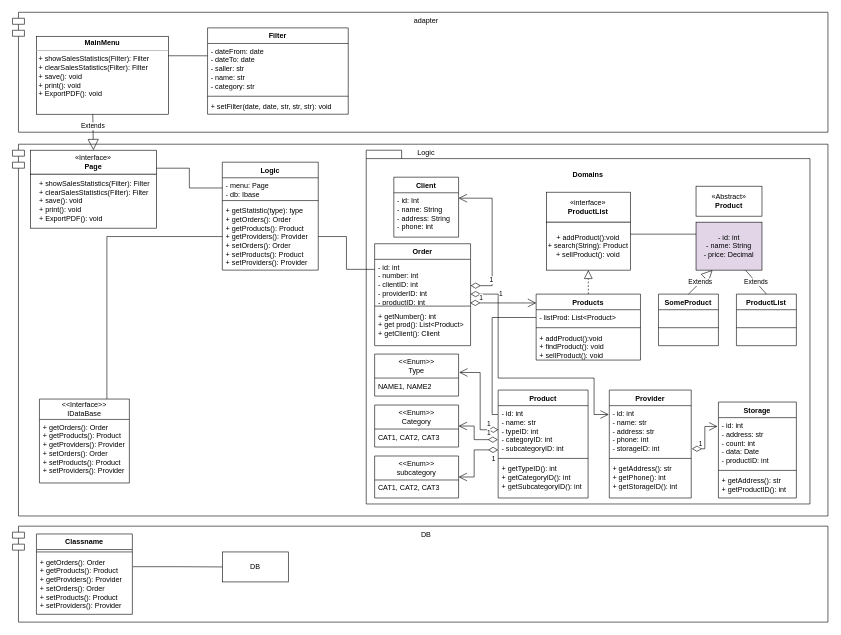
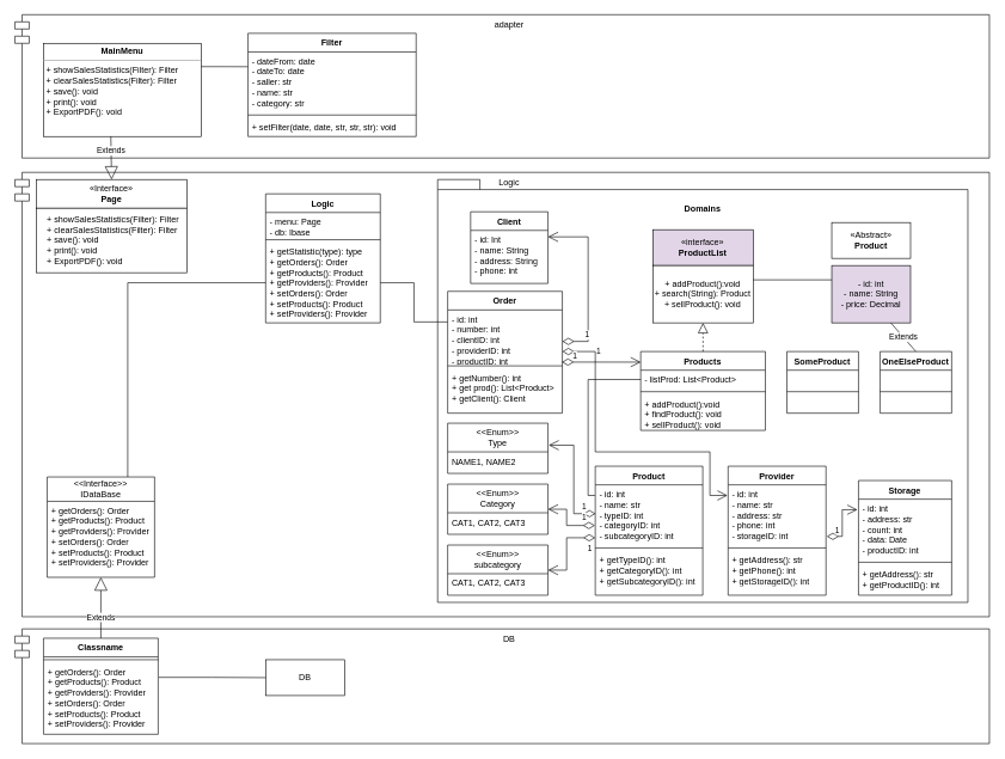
- <mxCell id="79" value="" style="endArrow=none;html=1;edgeStyle=orthogonalEdgeStyle;rounded=0;exitX=1;exitY=0.75;exitDx=0;exitDy=0;entryX=0;entryY=0.5;entryDx=0;entryDy=0;" edge="1" parent="1" source="13" target="16"><mxGeometry relative="1" as="geometry"><mxPoint x="188" y="675" as="sourcePoint" /><mxPoint x="380" y="404" as="targetPoint" /></mxGeometry></mxCell>
- <mxCell id="30" value="«interface»&lt;br&gt;&lt;b&gt;ProductList&lt;/b&gt;" style="html=1;whiteSpace=wrap;" vertex="1" parent="1"><mxGeometry x="910.37" y="320" width="140" height="50" as="geometry" /></mxCell>
+ <mxCell id="30" value="«interface»&lt;br&gt;&lt;b&gt;ProductList&lt;/b&gt;" style="html=1;whiteSpace=wrap;fillColor=#e1d5e7;" vertex="1" parent="1"><mxGeometry x="910.37" y="320" width="140" height="50" as="geometry" /></mxCell>
- <mxCell id="43" value="Extends" style="endArrow=block;endSize=16;endFill=0;html=1;rounded=0;entryX=0.25;entryY=1;entryDx=0;entryDy=0;exitX=0.5;exitY=0;exitDx=0;exitDy=0;" edge="1" parent="1" source="32" target="37"><mxGeometry width="160" relative="1" as="geometry"><mxPoint x="1118" y="462" as="sourcePoint" /><mxPoint x="1278" y="462" as="targetPoint" /></mxGeometry></mxCell>
- <mxCell id="38" value="ProductList" style="swimlane;fontStyle=1;align=center;verticalAlign=top;childLayout=stackLayout;horizontal=1;startSize=26;horizontalStack=0;resizeParent=1;resizeParentMax=0;resizeLast=0;collapsible=1;marginBottom=0;whiteSpace=wrap;html=1;" vertex="1" parent="1"><mxGeometry x="1227.37" y="490" width="100" height="86" as="geometry" /></mxCell>
+ <mxCell id="38" value="OneElseProduct" style="swimlane;fontStyle=1;align=center;verticalAlign=top;childLayout=stackLayout;horizontal=1;startSize=26;horizontalStack=0;resizeParent=1;resizeParentMax=0;resizeLast=0;collapsible=1;marginBottom=0;whiteSpace=wrap;html=1;" vertex="1" parent="1"><mxGeometry x="1227.37" y="490" width="100" height="86" as="geometry" /></mxCell>
+ <mxCell id="82" value="Extends" style="endArrow=block;endSize=16;endFill=0;html=1;rounded=0;exitX=0.5;exitY=0;exitDx=0;exitDy=0;entryX=0.5;entryY=1;entryDx=0;entryDy=0;" edge="1" parent="1" source="74" target="72"><mxGeometry x="-0.329" width="160" relative="1" as="geometry"><mxPoint x="310" y="675" as="sourcePoint" /><mxPoint x="140" y="820" as="targetPoint" /><mxPoint as="offset" /></mxGeometry></mxCell>
